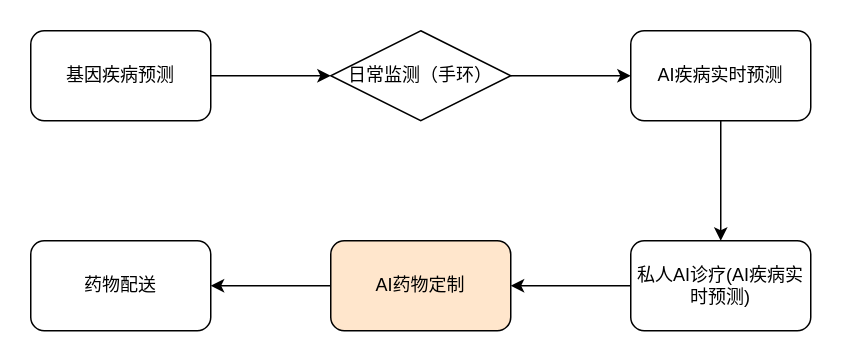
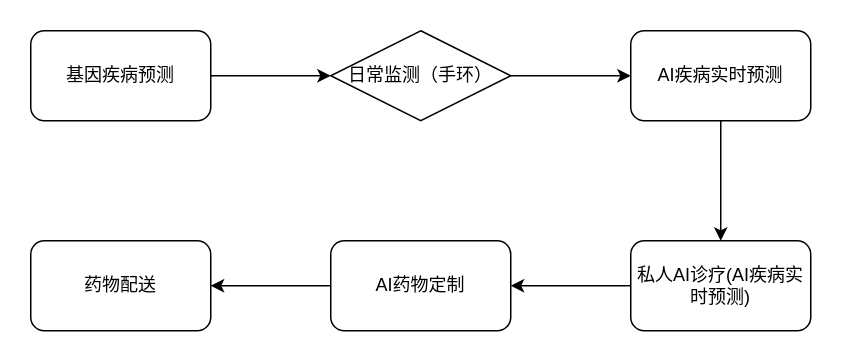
- <mxCell id="11" value="AI药物定制" style="whiteSpace=wrap;html=1;rounded=1;fillColor=#ffe6cc;" parent="1" vertex="1"><mxGeometry x="220" y="160" width="120" height="60" as="geometry" /></mxCell>
+ <mxCell id="11" value="AI药物定制" style="whiteSpace=wrap;html=1;rounded=1;" parent="1" vertex="1"><mxGeometry x="220" y="160" width="120" height="60" as="geometry" /></mxCell>
